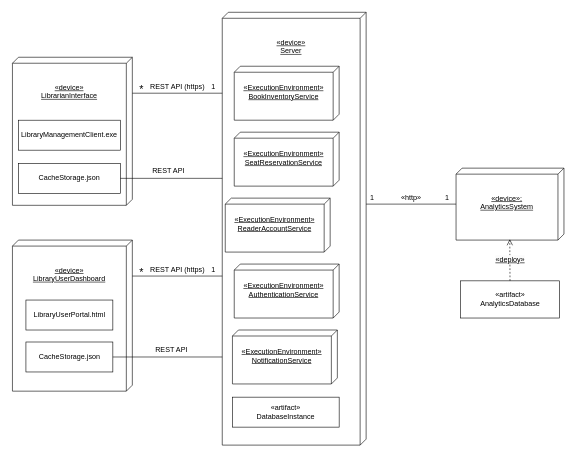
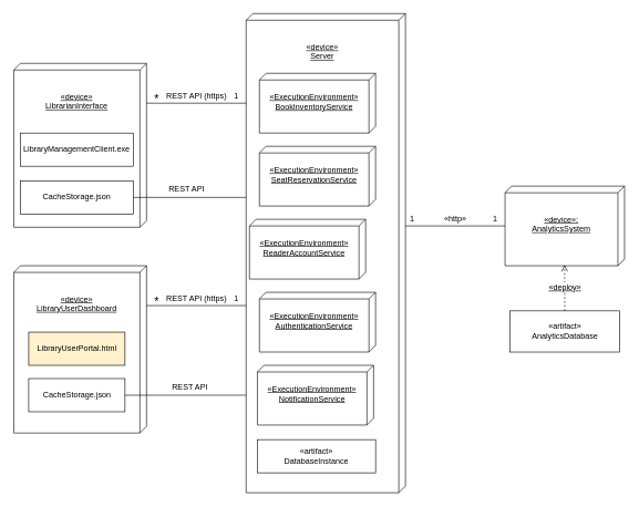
- <mxCell id="23" value="LibraryUserPortal.html" style="html=1;whiteSpace=wrap;" vertex="1" parent="1"><mxGeometry x="42.5" y="500" width="145" height="50" as="geometry" /></mxCell>
+ <mxCell id="23" value="LibraryUserPortal.html" style="html=1;whiteSpace=wrap;fillColor=#fff2cc;" vertex="1" parent="1"><mxGeometry x="42.5" y="500" width="145" height="50" as="geometry" /></mxCell>
